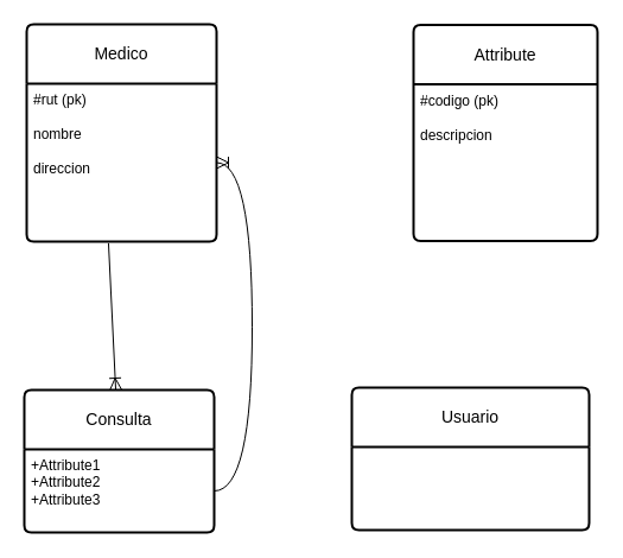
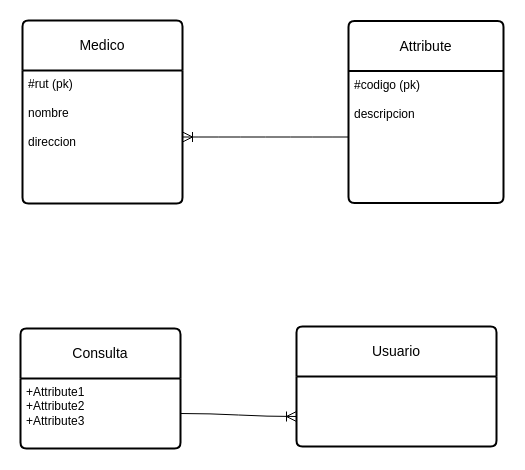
+ <mxCell id="9" value="" style="edgeStyle=entityRelationEdgeStyle;fontSize=12;html=1;endArrow=ERoneToMany;rounded=0;startSize=8;endSize=8;curved=1;" edge="1" parent="1" source="5" target="3"><mxGeometry width="100" height="100" relative="1" as="geometry"><mxPoint x="195" y="333" as="sourcePoint" /><mxPoint x="295" y="233" as="targetPoint" /></mxGeometry></mxCell>
- <mxCell id="10" value="" style="fontSize=12;html=1;endArrow=ERoneToMany;rounded=0;startSize=8;endSize=8;exitX=0.431;exitY=1.01;exitDx=0;exitDy=0;exitPerimeter=0;" edge="1" parent="1" source="3" target="7"><mxGeometry width="100" height="100" relative="1" as="geometry"><mxPoint x="75" y="233" as="sourcePoint" /><mxPoint x="91" y="324" as="targetPoint" /></mxGeometry></mxCell>
- <mxCell id="11" value="" style="edgeStyle=entityRelationEdgeStyle;fontSize=12;html=1;endArrow=ERoneToMany;rounded=0;startSize=8;endSize=8;curved=1;" edge="1" parent="1" source="8" target="3"><mxGeometry width="100" height="100" relative="1" as="geometry"><mxPoint x="195" y="333" as="sourcePoint" /><mxPoint x="295" y="233" as="targetPoint" /></mxGeometry></mxCell>
+ <mxCell id="11" value="" style="edgeStyle=entityRelationEdgeStyle;fontSize=12;html=1;endArrow=ERoneToMany;rounded=0;startSize=8;endSize=8;curved=1;entryX=0;entryY=0.75;entryDx=0;entryDy=0;" edge="1" parent="1" source="8" target="6"><mxGeometry width="100" height="100" relative="1" as="geometry"><mxPoint x="195" y="333" as="sourcePoint" /><mxPoint x="295" y="233" as="targetPoint" /></mxGeometry></mxCell>
